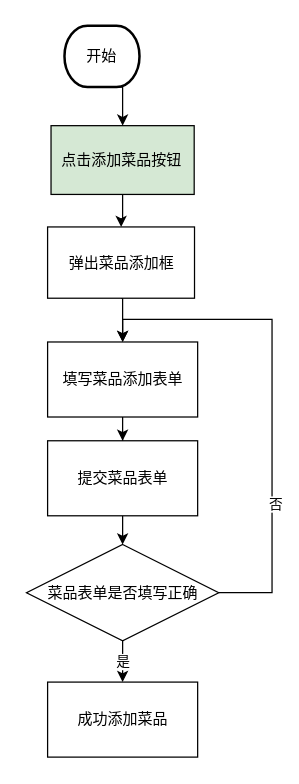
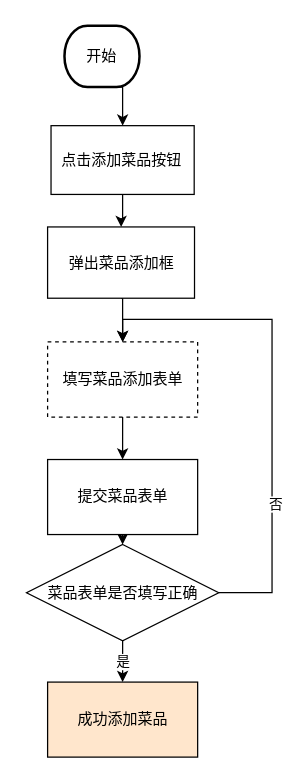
- <mxCell id="5" value="点击添加菜品按钮" style="rounded=0;whiteSpace=wrap;html=1;fontSize=12;fillColor=#d5e8d4;" parent="1" vertex="1"><mxGeometry x="40.25" y="100" width="114.49" height="55" as="geometry" /></mxCell>
+ <mxCell id="5" value="点击添加菜品按钮" style="rounded=0;whiteSpace=wrap;html=1;fontSize=12;" parent="1" vertex="1"><mxGeometry x="40.25" y="100" width="114.49" height="55" as="geometry" /></mxCell>
- <mxCell id="9" value="填写菜品添加表单" style="rounded=0;whiteSpace=wrap;html=1;fontSize=12;" vertex="1" parent="1"><mxGeometry x="37.51" y="273" width="120" height="60" as="geometry" /></mxCell>
+ <mxCell id="9" value="填写菜品添加表单" style="rounded=0;whiteSpace=wrap;html=1;fontSize=12;dashed=1;" vertex="1" parent="1"><mxGeometry x="37.51" y="273" width="120" height="60" as="geometry" /></mxCell>
- <mxCell id="16" value="提交菜品表单" style="rounded=0;whiteSpace=wrap;html=1;fontSize=12;" vertex="1" parent="1"><mxGeometry x="37.51" y="352" width="120" height="60" as="geometry" /></mxCell>
+ <mxCell id="16" value="提交菜品表单" style="rounded=0;whiteSpace=wrap;html=1;fontSize=12;" vertex="1" parent="1"><mxGeometry x="37.51" y="367" width="120" height="60" as="geometry" /></mxCell>
- <mxCell id="14" value="成功添加菜品" style="rounded=0;whiteSpace=wrap;html=1;fontSize=12;" vertex="1" parent="1"><mxGeometry x="37.51" y="545" width="120" height="60" as="geometry" /></mxCell>
+ <mxCell id="14" value="成功添加菜品" style="rounded=0;whiteSpace=wrap;html=1;fontSize=12;fillColor=#ffe6cc;" vertex="1" parent="1"><mxGeometry x="37.51" y="545" width="120" height="60" as="geometry" /></mxCell>
